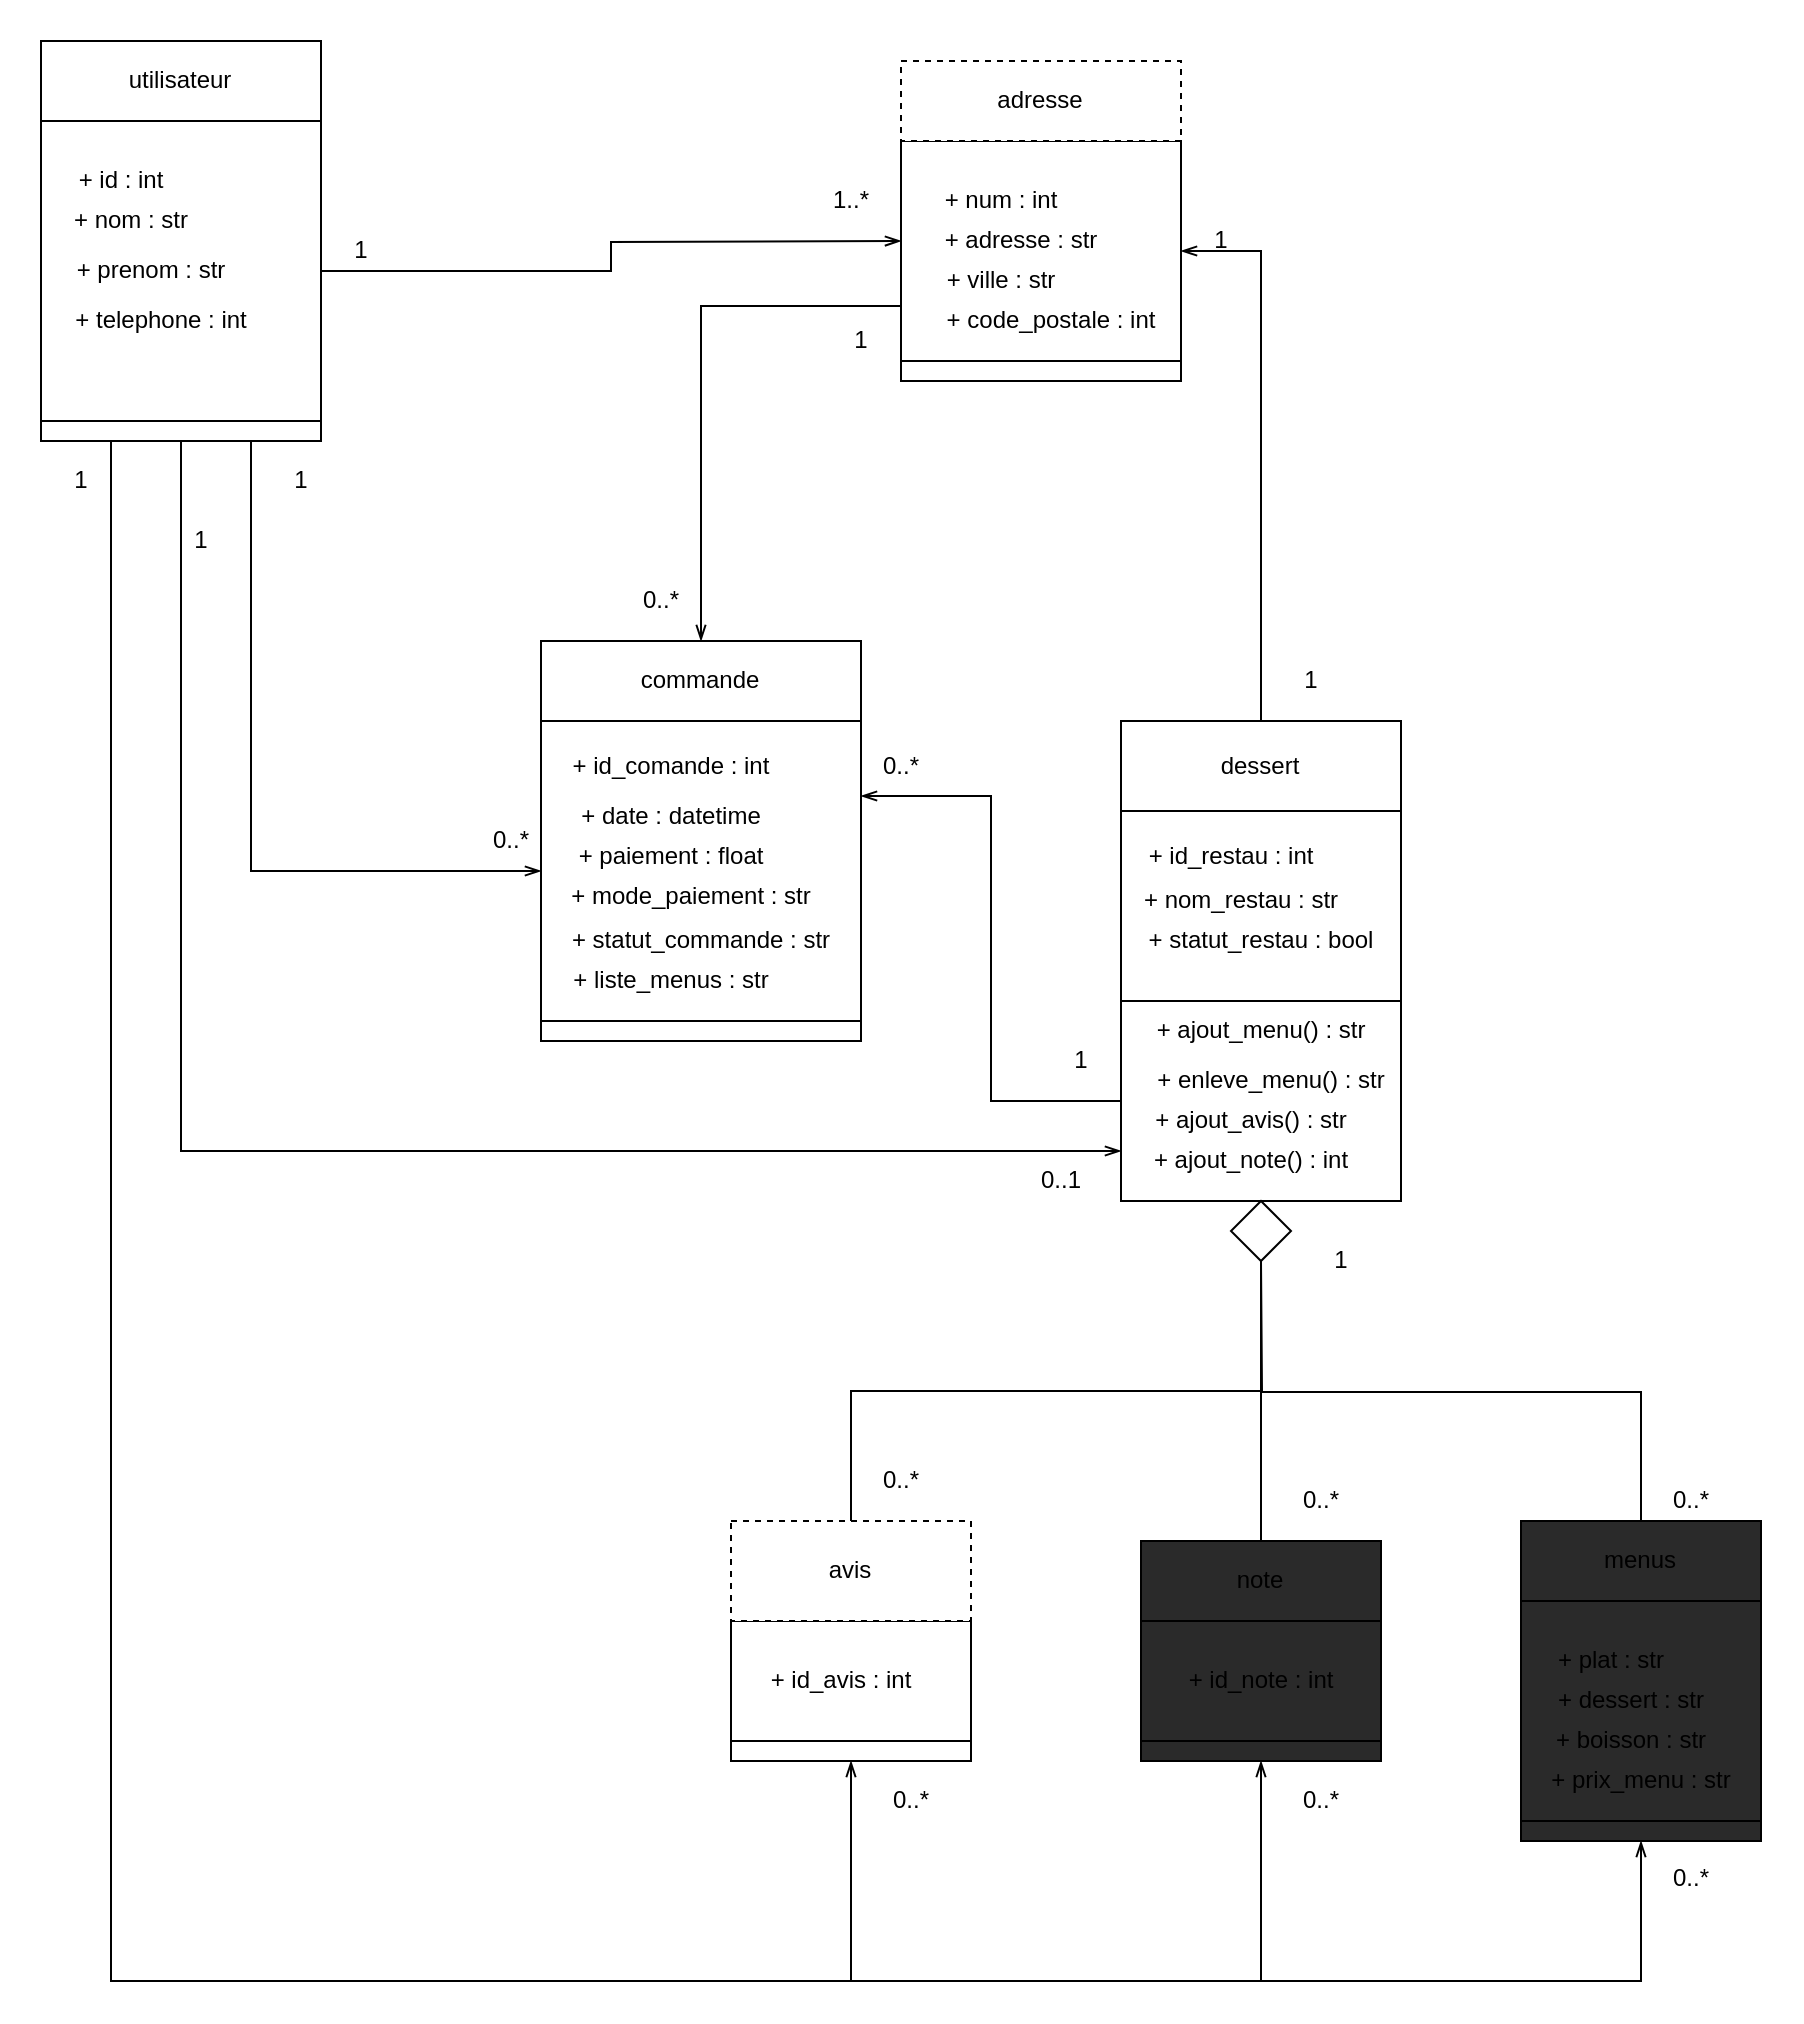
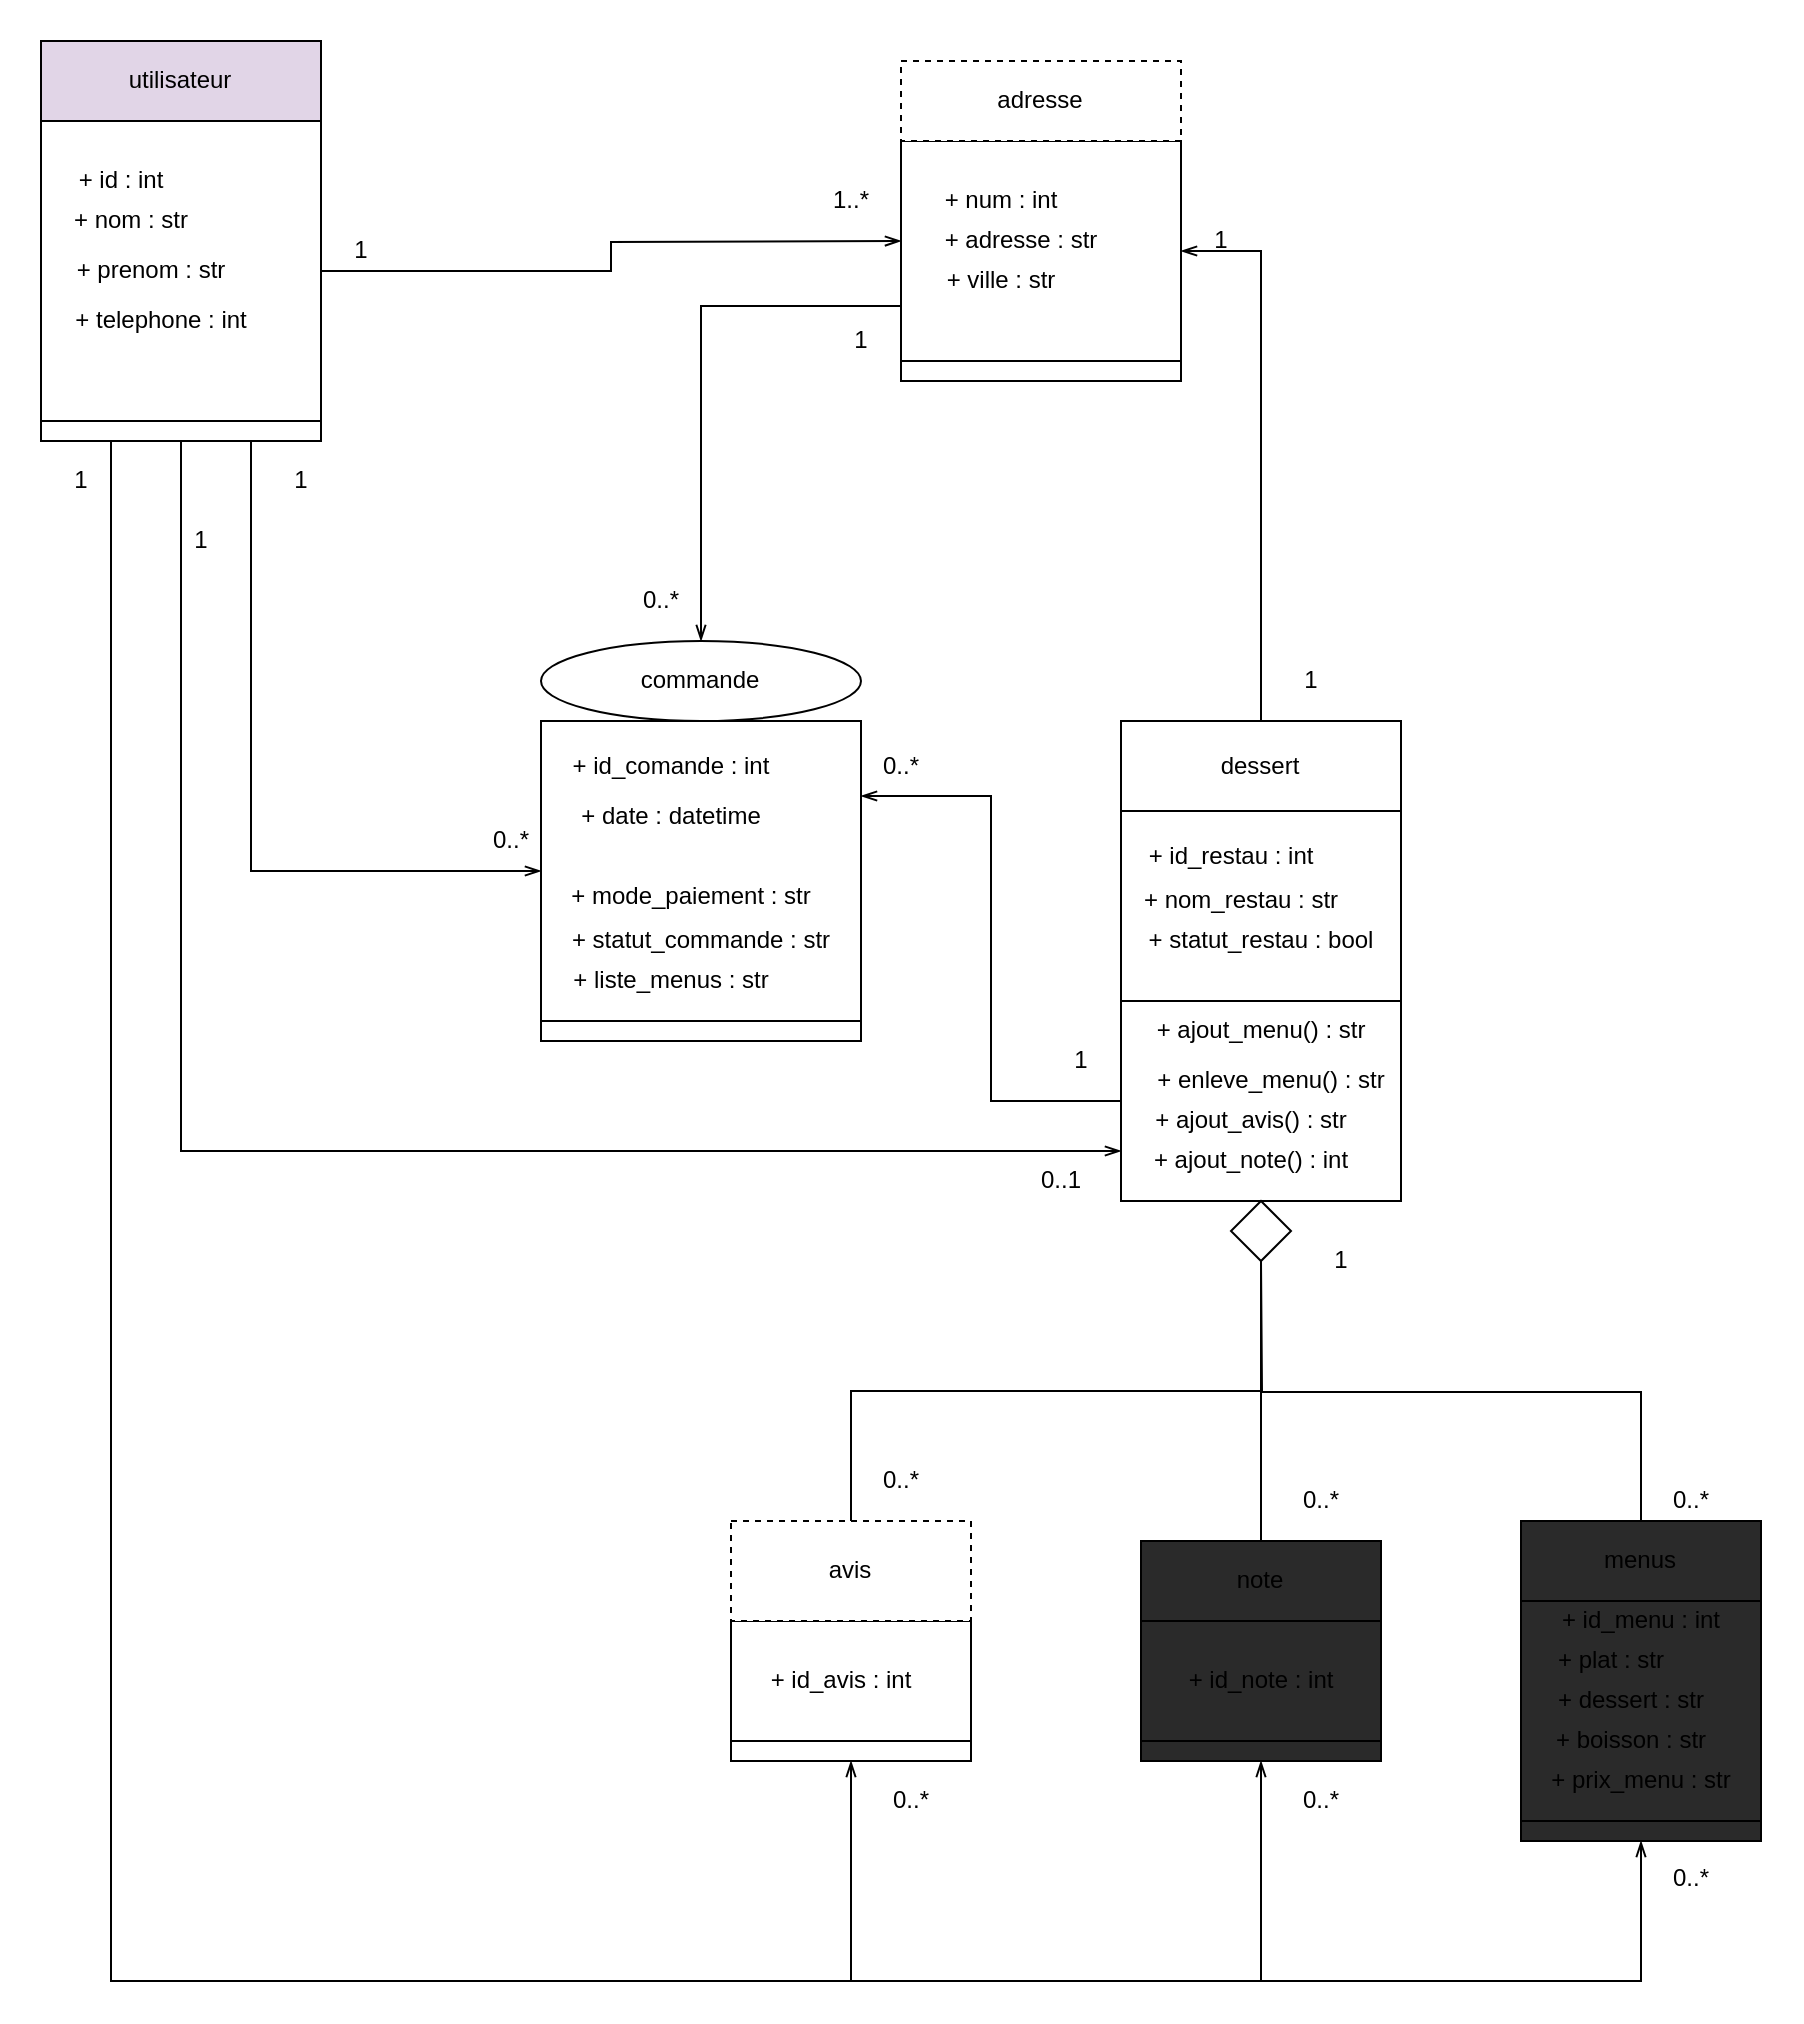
- <mxCell id="10" value="utilisateur" style="rounded=0;whiteSpace=wrap;html=1;" parent="1" vertex="1"><mxGeometry x="20" y="20" width="140" height="40" as="geometry" /></mxCell>
+ <mxCell id="10" value="utilisateur" style="rounded=0;whiteSpace=wrap;html=1;fillColor=#e1d5e7;" parent="1" vertex="1"><mxGeometry x="20" y="20" width="140" height="40" as="geometry" /></mxCell>
- <mxCell id="25" value="+ code_postale : int" style="text;html=1;align=center;verticalAlign=middle;resizable=0;points=[];autosize=1;strokeColor=none;" parent="1" vertex="1"><mxGeometry x="465" y="150" width="120" height="20" as="geometry" /></mxCell>
- <mxCell id="35" value="commande" style="rounded=0;whiteSpace=wrap;html=1;" parent="1" vertex="1"><mxGeometry x="270" y="320" width="160" height="40" as="geometry" /></mxCell>
+ <mxCell id="35" value="commande" style="ellipse;whiteSpace=wrap;html=1;" parent="1" vertex="1"><mxGeometry x="270" y="320" width="160" height="40" as="geometry" /></mxCell>
- <mxCell id="36" value="+ paiement : float" style="text;html=1;align=center;verticalAlign=middle;resizable=0;points=[];autosize=1;strokeColor=none;" parent="1" vertex="1"><mxGeometry x="280" y="417.5" width="110" height="20" as="geometry" /></mxCell>
+ <mxCell id="78" value="+ id_menu : int" style="text;html=1;align=center;verticalAlign=middle;resizable=0;points=[];autosize=1;strokeColor=none;" vertex="1" parent="1"><mxGeometry x="775" y="800" width="90" height="20" as="geometry" /></mxCell>
